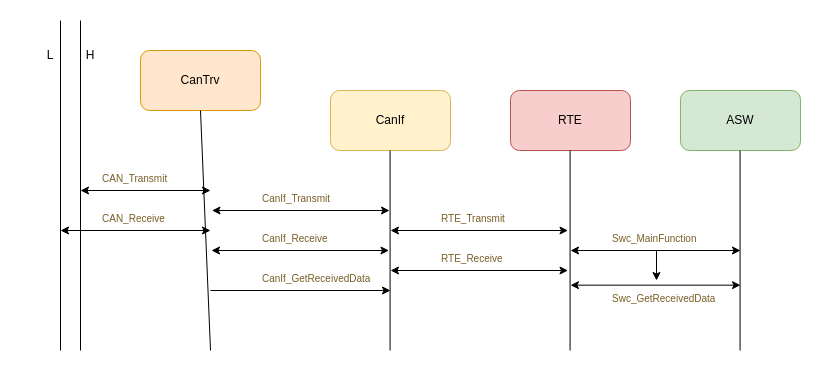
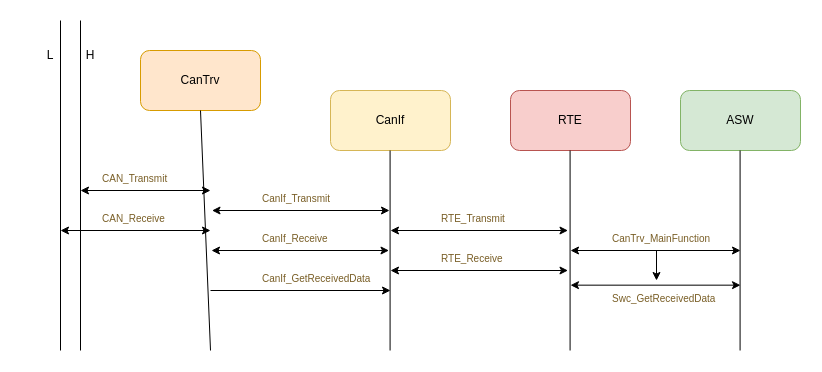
- <mxCell id="30" value="&lt;div style=&quot;color: rgb(59, 59, 59); background-color: rgb(255, 255, 255); font-weight: normal; line-height: 23px;&quot;&gt;&lt;div style=&quot;&quot;&gt;&lt;div style=&quot;line-height: 23px;&quot;&gt;&lt;span style=&quot;color: rgb(121, 94, 38);&quot;&gt;&lt;font style=&quot;font-size: 10px;&quot;&gt;Swc_MainFunction&lt;/font&gt;&lt;/span&gt;&lt;/div&gt;&lt;/div&gt;&lt;/div&gt;" style="text;whiteSpace=wrap;html=1;fontSize=10;fontFamily=Helvetica;" vertex="1" parent="1"><mxGeometry x="610" y="220" width="160" height="50" as="geometry" /></mxCell>
+ <mxCell id="30" value="&lt;div style=&quot;color: rgb(59, 59, 59); background-color: rgb(255, 255, 255); font-weight: normal; line-height: 23px;&quot;&gt;&lt;div style=&quot;&quot;&gt;&lt;div style=&quot;line-height: 23px;&quot;&gt;&lt;span style=&quot;color: rgb(121, 94, 38);&quot;&gt;&lt;font style=&quot;font-size: 10px;&quot;&gt;CanTrv_MainFunction&lt;/font&gt;&lt;/span&gt;&lt;/div&gt;&lt;/div&gt;&lt;/div&gt;" style="text;whiteSpace=wrap;html=1;fontSize=10;fontFamily=Helvetica;" vertex="1" parent="1"><mxGeometry x="610" y="220" width="160" height="50" as="geometry" /></mxCell>
